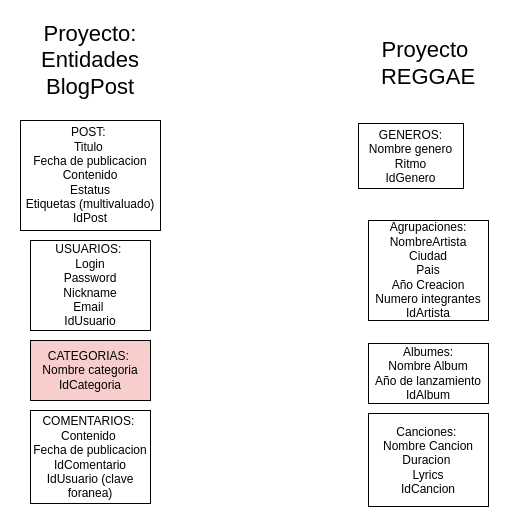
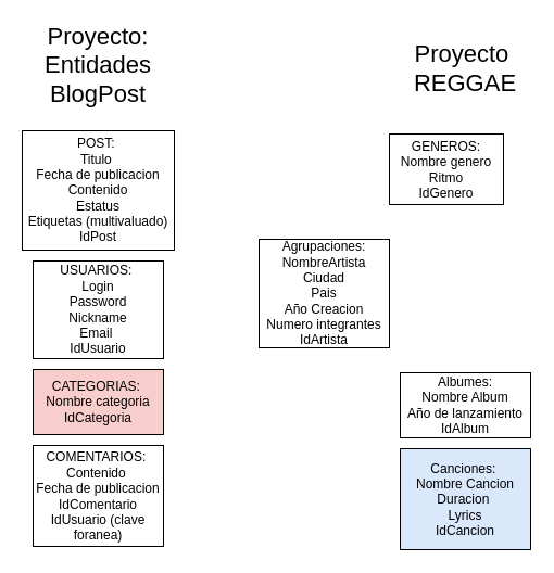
- <mxCell id="9" value="Agrupaciones:&lt;br&gt;NombreArtista&lt;br&gt;Ciudad&lt;br&gt;Pais&lt;br&gt;Año Creacion&lt;br&gt;Numero integrantes&lt;br&gt;IdArtista" style="rounded=0;whiteSpace=wrap;html=1;" parent="1" vertex="1"><mxGeometry x="368" y="220" width="120" height="100" as="geometry" /></mxCell>
+ <mxCell id="9" value="Agrupaciones:&lt;br&gt;NombreArtista&lt;br&gt;Ciudad&lt;br&gt;Pais&lt;br&gt;Año Creacion&lt;br&gt;Numero integrantes&lt;br&gt;IdArtista" style="rounded=0;whiteSpace=wrap;html=1;" parent="1" vertex="1"><mxGeometry x="238" y="220" width="120" height="100" as="geometry" /></mxCell>
- <mxCell id="11" value="Canciones:&amp;nbsp;&lt;br&gt;Nombre Cancion&lt;br&gt;Duracion&amp;nbsp;&lt;br&gt;Lyrics&lt;br&gt;IdCancion" style="rounded=0;whiteSpace=wrap;html=1;" parent="1" vertex="1"><mxGeometry x="368" y="413" width="120" height="93" as="geometry" /></mxCell>
+ <mxCell id="11" value="Canciones:&amp;nbsp;&lt;br&gt;Nombre Cancion&lt;br&gt;Duracion&amp;nbsp;&lt;br&gt;Lyrics&lt;br&gt;IdCancion" style="rounded=0;whiteSpace=wrap;html=1;fillColor=#dae8fc;" parent="1" vertex="1"><mxGeometry x="368" y="413" width="120" height="93" as="geometry" /></mxCell>
